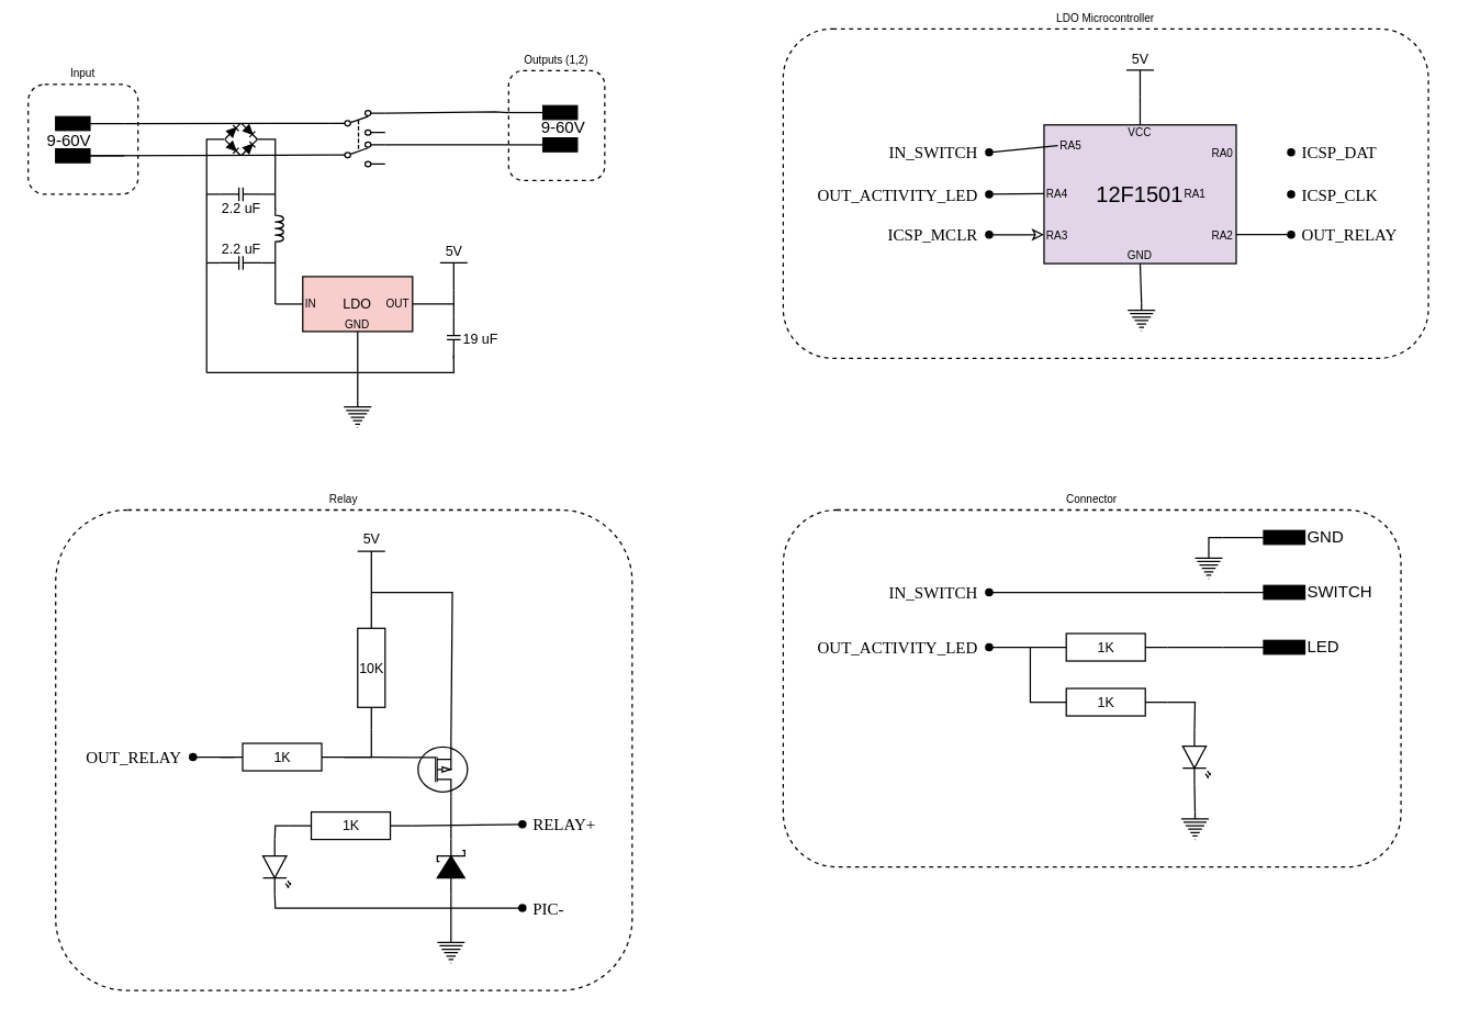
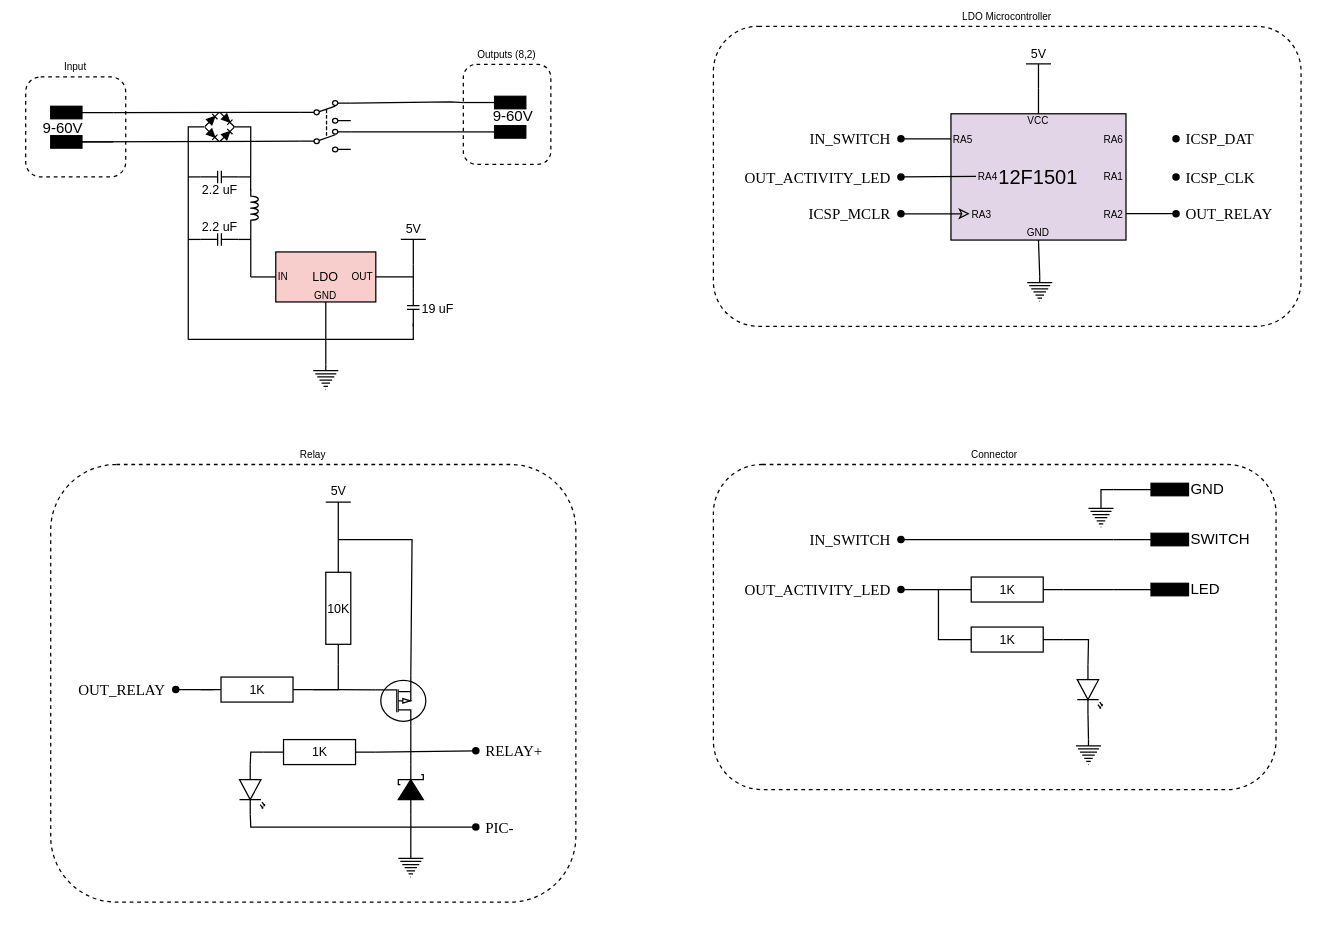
- <mxCell id="2" value="Outputs (1,2)" style="rounded=1;whiteSpace=wrap;html=1;fontSize=8;dashed=1;glass=0;fillColor=none;labelPosition=center;verticalLabelPosition=top;align=center;verticalAlign=bottom;" vertex="1" parent="1"><mxGeometry x="370" y="51" width="70" height="80" as="geometry" /></mxCell>
+ <mxCell id="2" value="Outputs (8,2)" style="rounded=1;whiteSpace=wrap;html=1;fontSize=8;dashed=1;glass=0;fillColor=none;labelPosition=center;verticalLabelPosition=top;align=center;verticalAlign=bottom;" vertex="1" parent="1"><mxGeometry x="370" y="51" width="70" height="80" as="geometry" /></mxCell>
- <mxCell id="45" value="RA5" style="text;html=1;strokeColor=none;fillColor=none;align=left;verticalAlign=middle;whiteSpace=wrap;rounded=0;fontSize=8;" parent="41" vertex="1"><mxGeometry x="10" y="5" width="30" height="20" as="geometry" /></mxCell>
+ <mxCell id="45" value="RA5" style="text;html=1;strokeColor=none;fillColor=none;align=left;verticalAlign=middle;whiteSpace=wrap;rounded=0;fontSize=8;" parent="41" vertex="1"><mxGeometry y="10" width="30" height="20" as="geometry" /></mxCell>
- <mxCell id="43" value="RA0" style="text;html=1;strokeColor=none;fillColor=none;align=right;verticalAlign=middle;whiteSpace=wrap;rounded=0;fontSize=8;" parent="41" vertex="1"><mxGeometry x="110" y="10" width="30" height="20" as="geometry" /></mxCell>
+ <mxCell id="43" value="RA6" style="text;html=1;strokeColor=none;fillColor=none;align=right;verticalAlign=middle;whiteSpace=wrap;rounded=0;fontSize=8;" parent="41" vertex="1"><mxGeometry x="110" y="10" width="30" height="20" as="geometry" /></mxCell>
- <mxCell id="46" value="RA4" style="text;html=1;strokeColor=none;fillColor=none;align=left;verticalAlign=middle;whiteSpace=wrap;rounded=0;fontSize=8;" parent="41" vertex="1"><mxGeometry y="40" width="30" height="20" as="geometry" /></mxCell>
+ <mxCell id="46" value="RA4" style="text;html=1;strokeColor=none;fillColor=none;align=left;verticalAlign=middle;whiteSpace=wrap;rounded=0;fontSize=8;" parent="41" vertex="1"><mxGeometry x="20" y="40" width="30" height="20" as="geometry" /></mxCell>
- <mxCell id="44" value="RA1" style="text;html=1;strokeColor=none;fillColor=none;align=right;verticalAlign=middle;whiteSpace=wrap;rounded=0;fontSize=8;" parent="41" vertex="1"><mxGeometry x="90" y="40" width="30" height="20" as="geometry" /></mxCell>
+ <mxCell id="44" value="RA1" style="text;html=1;strokeColor=none;fillColor=none;align=right;verticalAlign=middle;whiteSpace=wrap;rounded=0;fontSize=8;" parent="41" vertex="1"><mxGeometry x="110" y="40" width="30" height="20" as="geometry" /></mxCell>
- <mxCell id="47" value="RA3" style="text;html=1;strokeColor=none;fillColor=none;align=left;verticalAlign=middle;whiteSpace=wrap;rounded=0;fontSize=8;" parent="41" vertex="1"><mxGeometry y="70" width="30" height="20" as="geometry" /></mxCell>
+ <mxCell id="47" value="RA3" style="text;html=1;strokeColor=none;fillColor=none;align=left;verticalAlign=middle;whiteSpace=wrap;rounded=0;fontSize=8;" parent="41" vertex="1"><mxGeometry x="15" y="70" width="30" height="20" as="geometry" /></mxCell>
